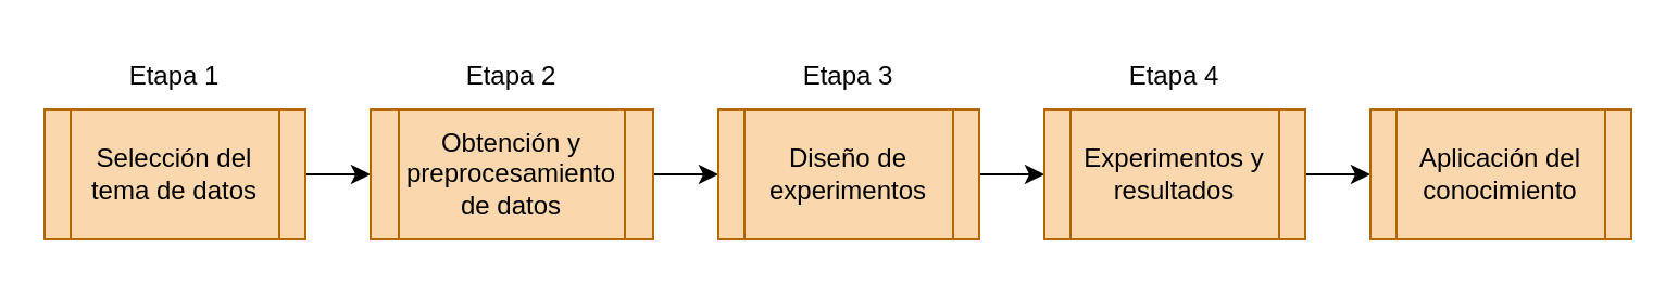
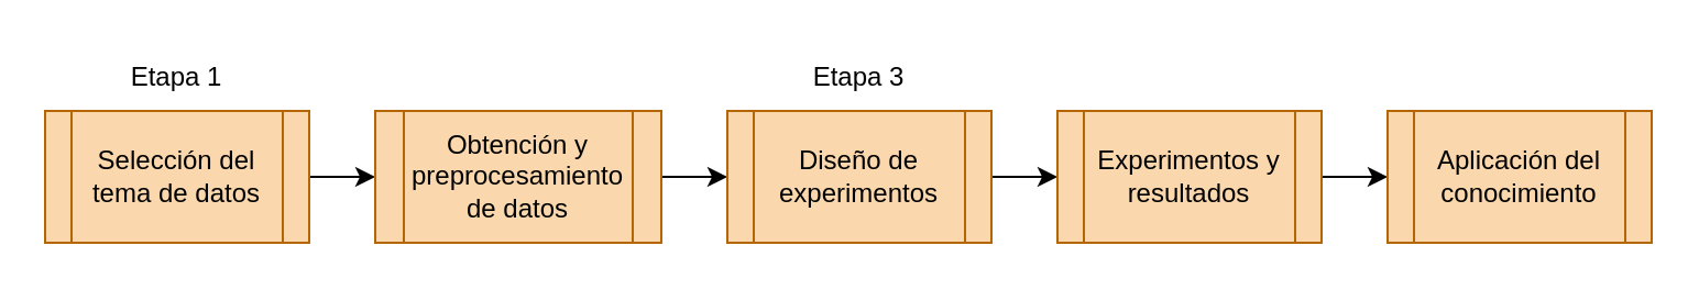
- <mxCell id="12" value="Etapa 2" style="text;html=1;strokeColor=none;fillColor=none;align=center;verticalAlign=middle;whiteSpace=wrap;rounded=0;" vertex="1" parent="1"><mxGeometry x="205" y="20" width="60" height="30" as="geometry" /></mxCell>
- <mxCell id="14" value="&lt;div&gt;Etapa 4&lt;/div&gt;" style="text;html=1;strokeColor=none;fillColor=none;align=center;verticalAlign=middle;whiteSpace=wrap;rounded=0;" vertex="1" parent="1"><mxGeometry x="510" y="20" width="60" height="30" as="geometry" /></mxCell>
